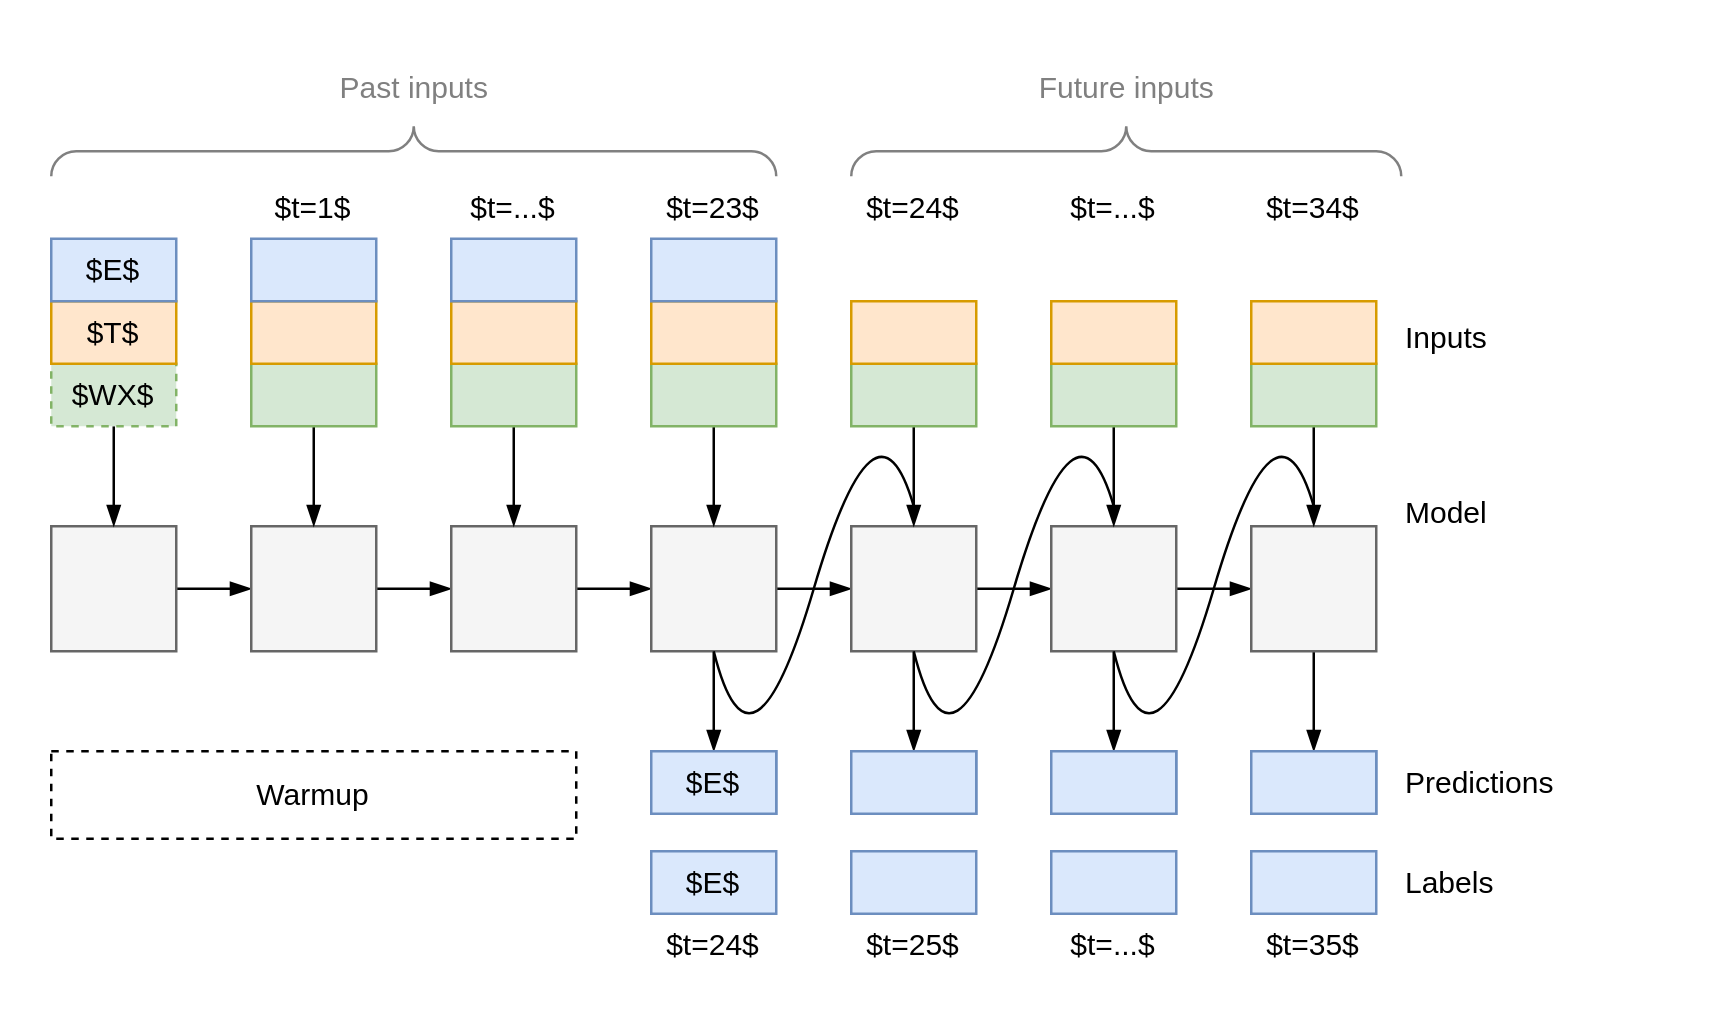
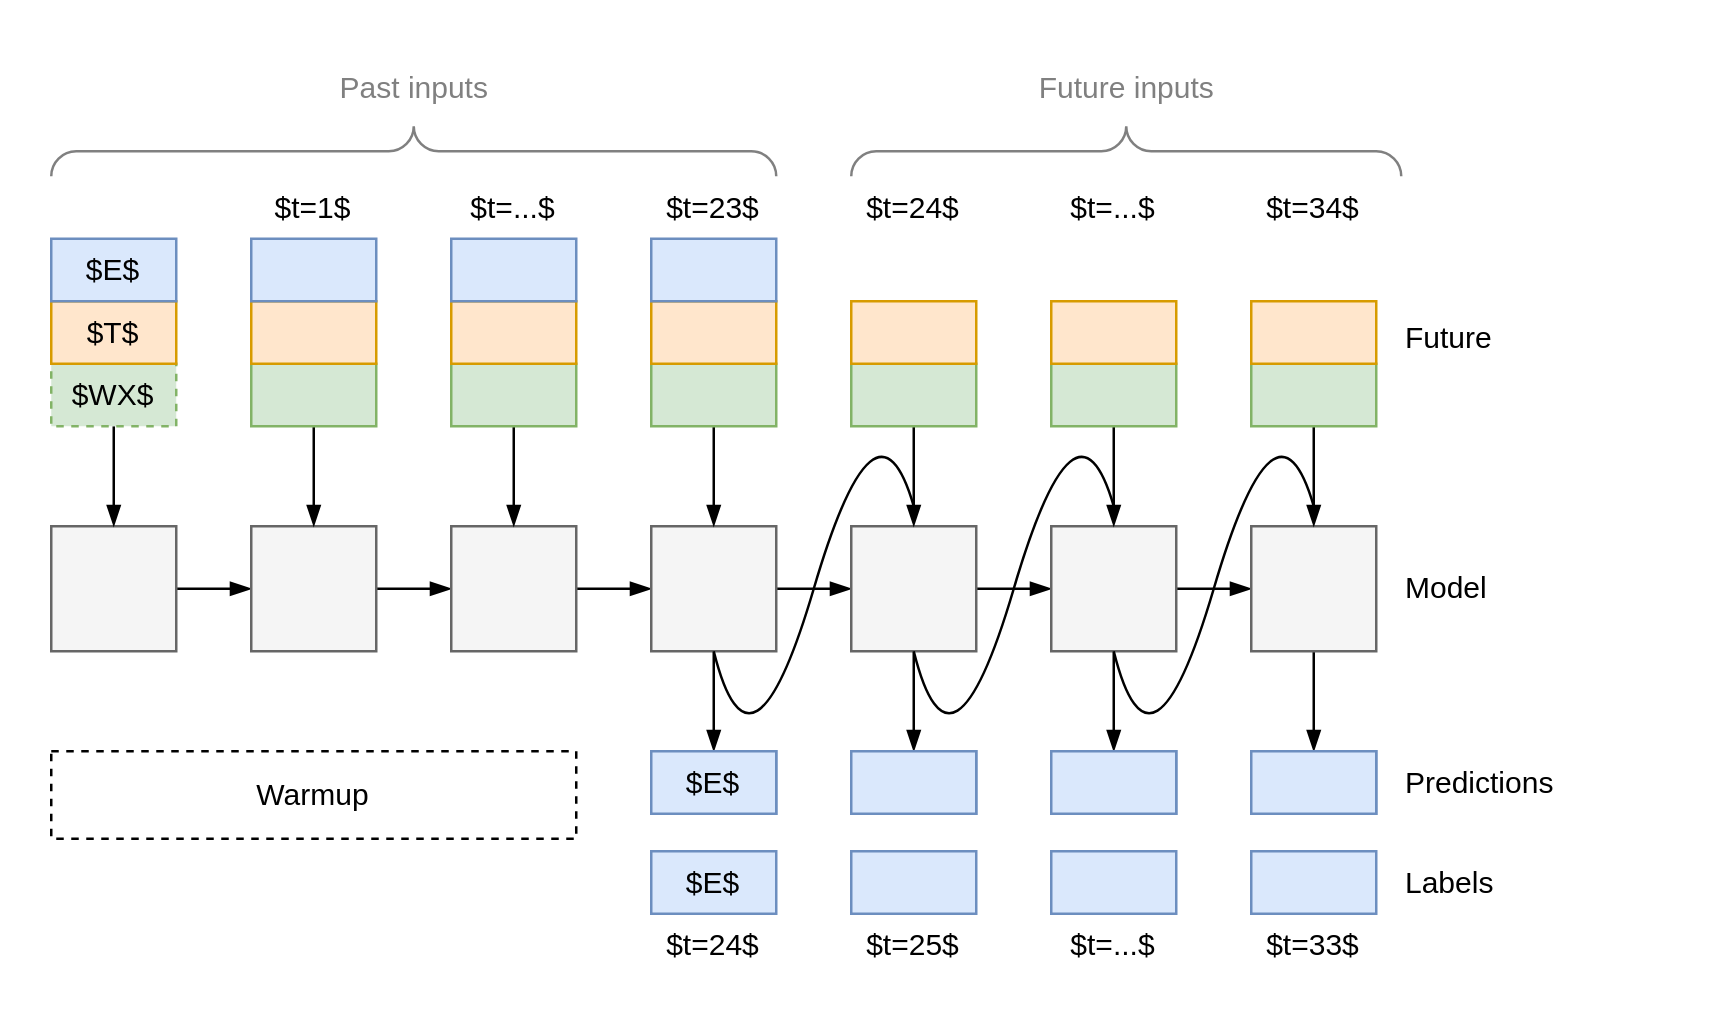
- <mxCell id="39" value="Inputs" style="text;html=1;strokeColor=none;fillColor=none;align=left;verticalAlign=middle;whiteSpace=wrap;rounded=0;" parent="1" vertex="1"><mxGeometry x="560" y="120" width="110" height="30" as="geometry" /></mxCell>
+ <mxCell id="39" value="Future" style="text;html=1;strokeColor=none;fillColor=none;align=left;verticalAlign=middle;whiteSpace=wrap;rounded=0;" parent="1" vertex="1"><mxGeometry x="560" y="120" width="110" height="30" as="geometry" /></mxCell>
- <mxCell id="37" value="Model" style="text;html=1;strokeColor=none;fillColor=none;align=left;verticalAlign=middle;whiteSpace=wrap;rounded=0;" parent="1" vertex="1"><mxGeometry x="560" y="190" width="110" height="30" as="geometry" /></mxCell>
+ <mxCell id="37" value="Model" style="text;html=1;strokeColor=none;fillColor=none;align=left;verticalAlign=middle;whiteSpace=wrap;rounded=0;" parent="1" vertex="1"><mxGeometry x="560" y="220" width="110" height="30" as="geometry" /></mxCell>
- <mxCell id="46" value="$t=35$" style="text;html=1;strokeColor=none;fillColor=none;align=center;verticalAlign=middle;whiteSpace=wrap;rounded=0;" parent="1" vertex="1"><mxGeometry x="500" y="365" width="50" height="25" as="geometry" /></mxCell>
+ <mxCell id="46" value="$t=33$" style="text;html=1;strokeColor=none;fillColor=none;align=center;verticalAlign=middle;whiteSpace=wrap;rounded=0;" parent="1" vertex="1"><mxGeometry x="500" y="365" width="50" height="25" as="geometry" /></mxCell>
